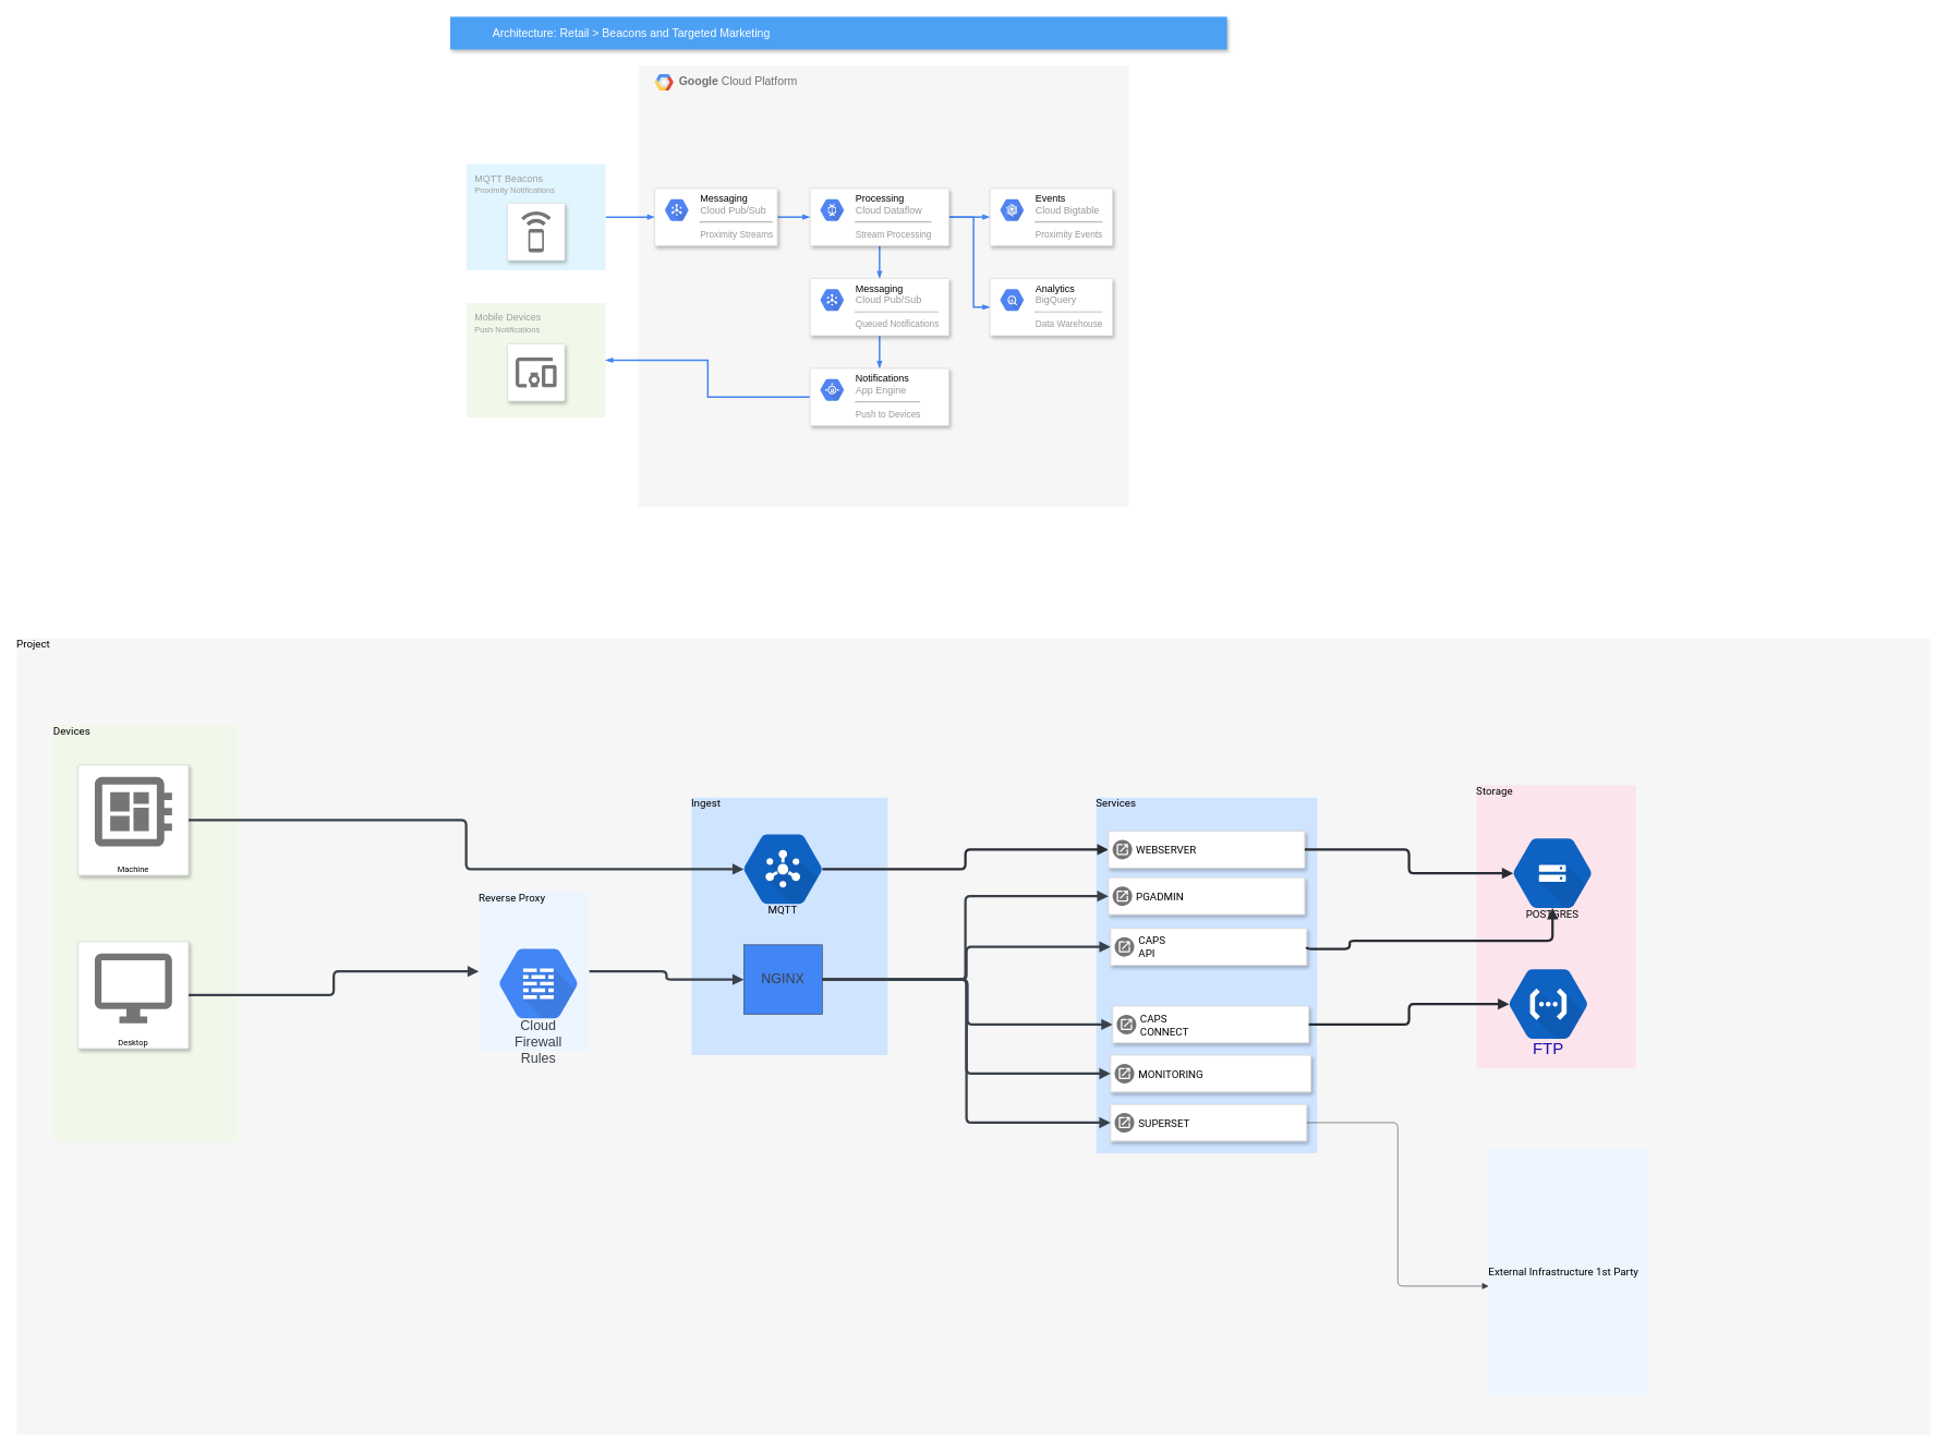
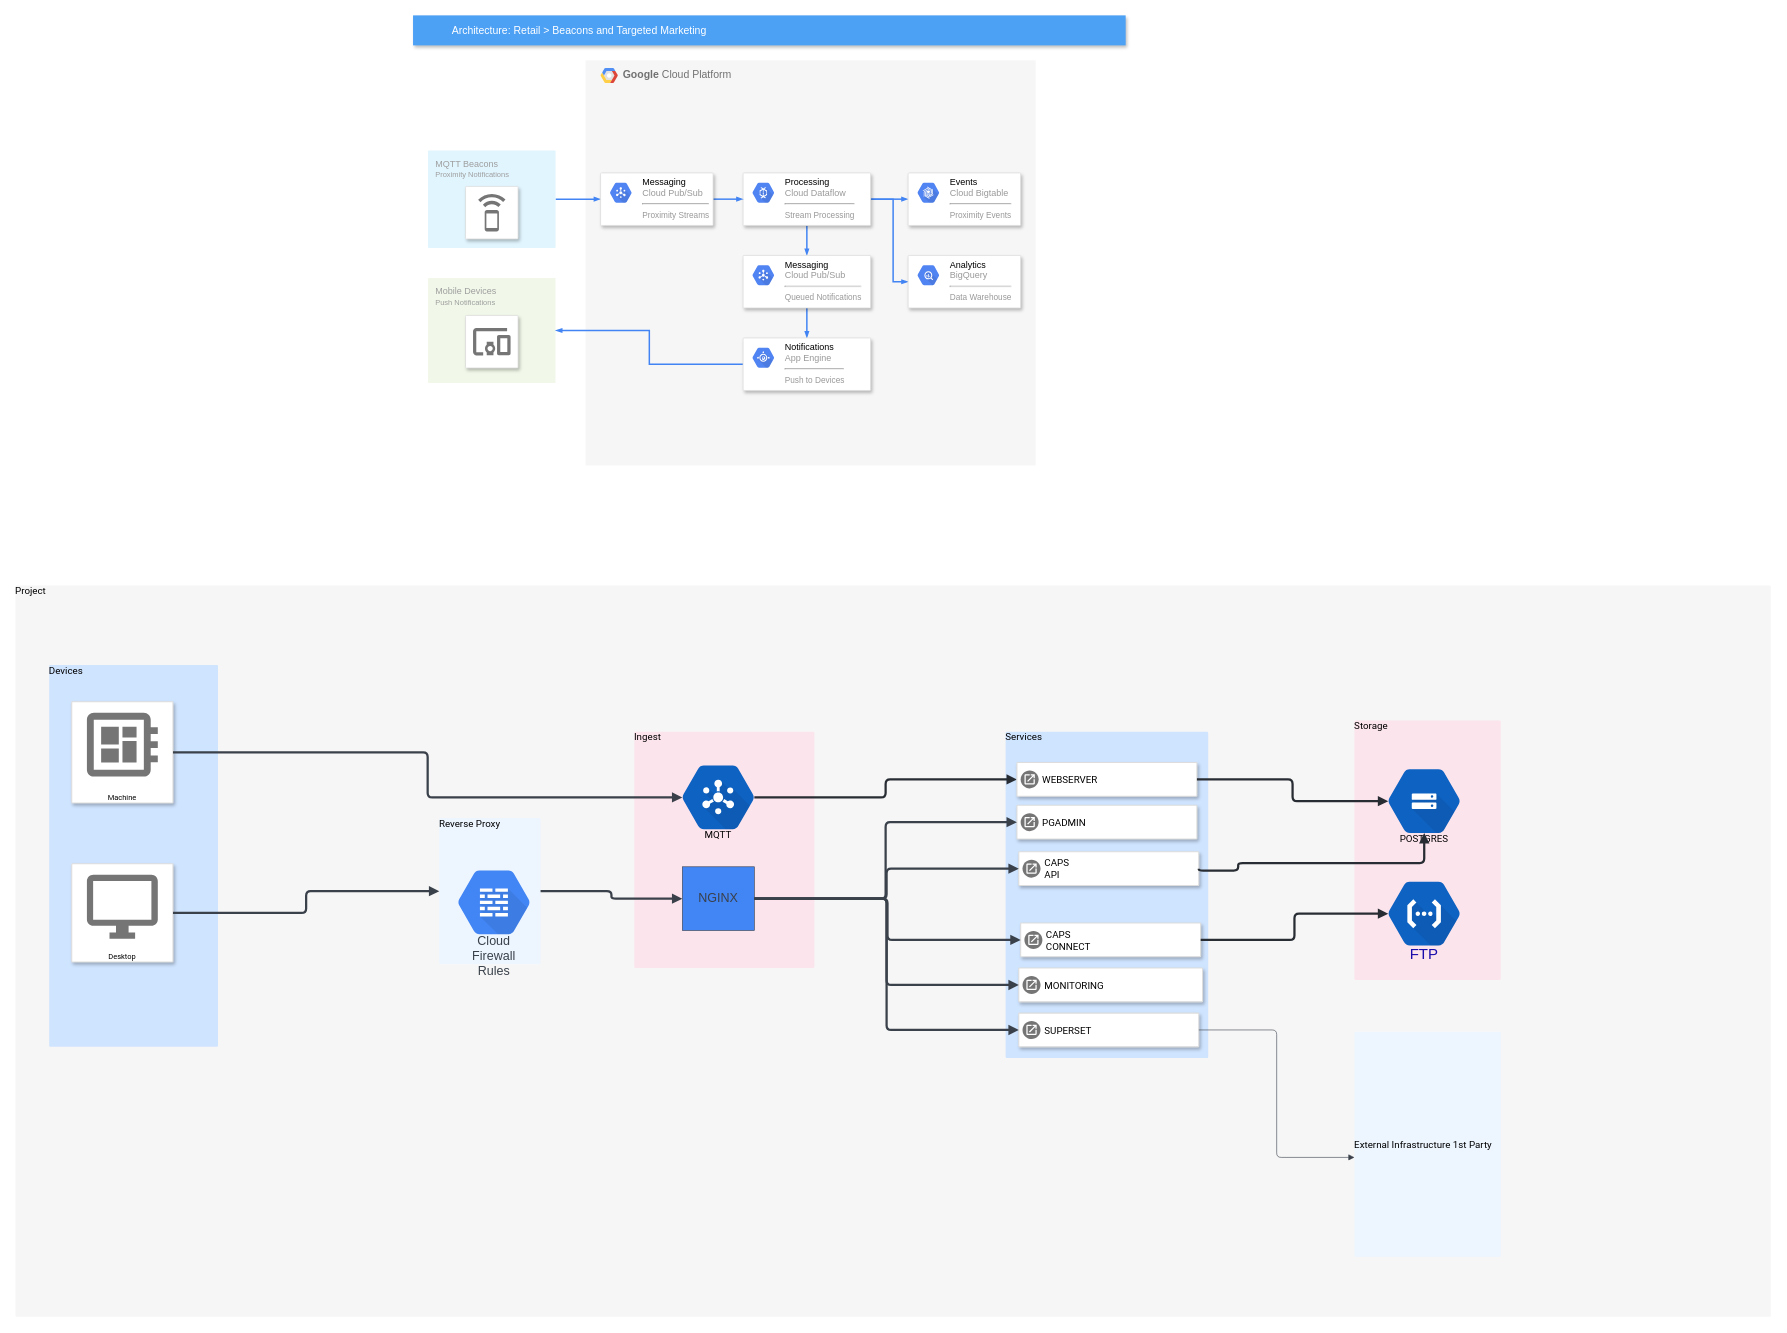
- <mxCell id="43" value="Ingest" style="html=1;overflow=block;blockSpacing=1;whiteSpace=wrap;fontSize=13;fontFamily=Roboto;align=left;spacing=0;verticalAlign=top;strokeColor=none;rounded=1;absoluteArcSize=1;arcSize=3;fillColor=#cfe4ff;strokeWidth=0;container=1;pointerEvents=0;collapsible=0;recursiveResize=0;" vertex="1" parent="1"><mxGeometry x="845" y="975" width="240" height="315" as="geometry" /></mxCell>
+ <mxCell id="43" value="Ingest" style="html=1;overflow=block;blockSpacing=1;whiteSpace=wrap;fontSize=13;fontFamily=Roboto;align=left;spacing=0;verticalAlign=top;strokeColor=none;rounded=1;absoluteArcSize=1;arcSize=3;fillColor=#FCE4EC;strokeWidth=0;container=1;pointerEvents=0;collapsible=0;recursiveResize=0;" vertex="1" parent="1"><mxGeometry x="845" y="975" width="240" height="315" as="geometry" /></mxCell>
- <mxCell id="44" value="Devices" style="html=1;overflow=block;blockSpacing=1;whiteSpace=wrap;fontSize=13;fontFamily=Roboto;align=left;spacing=0;verticalAlign=top;strokeColor=none;rounded=1;absoluteArcSize=1;arcSize=3;fillColor=#F1F8E9;strokeWidth=0;container=1;pointerEvents=0;collapsible=0;recursiveResize=0;" vertex="1" parent="1"><mxGeometry x="65" y="886" width="225" height="509" as="geometry" /></mxCell>
+ <mxCell id="44" value="Devices" style="html=1;overflow=block;blockSpacing=1;whiteSpace=wrap;fontSize=13;fontFamily=Roboto;align=left;spacing=0;verticalAlign=top;strokeColor=none;rounded=1;absoluteArcSize=1;arcSize=3;fillColor=#cfe4ff;strokeWidth=0;container=1;pointerEvents=0;collapsible=0;recursiveResize=0;" vertex="1" parent="1"><mxGeometry x="65" y="886" width="225" height="509" as="geometry" /></mxCell>
- <mxCell id="51" value="FTP" style="overflow=block;blockSpacing=1;whiteSpace=wrap;html=1;verticalLabelPosition=bottom;verticalAlign=top;shape=mxgraph.gcp2.cloud_functions;fontSize=20;fontColor=#1a0dab;spacing=0;fillOpacity=100;fillColor=#0E62C2;strokeWidth=1.5;strokeColor=none;" vertex="1" parent="1"><mxGeometry x="1845" y="1185" width="96" height="85" as="geometry" /></mxCell>
+ <mxCell id="51" value="FTP" style="overflow=block;blockSpacing=1;whiteSpace=wrap;html=1;verticalLabelPosition=bottom;verticalAlign=top;shape=mxgraph.gcp2.cloud_functions;fontSize=20;fontColor=#1a0dab;spacing=0;fillOpacity=100;fillColor=#0E62C2;strokeWidth=1.5;strokeColor=none;" vertex="1" parent="1"><mxGeometry x="1850" y="1175" width="96" height="85" as="geometry" /></mxCell>
- <mxCell id="46" value="External Infrastructure 1st Party" style="html=1;overflow=block;blockSpacing=1;whiteSpace=wrap;fontSize=13;fontFamily=Roboto;align=left;spacing=0;strokeColor=none;fillOpacity=100;rounded=1;absoluteArcSize=1;arcSize=3;fillColor=#edf5ff;strokeWidth=0;container=1;pointerEvents=0;collapsible=0;recursiveResize=0;" vertex="1" parent="1"><mxGeometry x="1820" y="1405" width="195" height="300" as="geometry" /></mxCell>
+ <mxCell id="46" value="External Infrastructure 1st Party" style="html=1;overflow=block;blockSpacing=1;whiteSpace=wrap;fontSize=13;fontFamily=Roboto;align=left;spacing=0;strokeColor=none;fillOpacity=100;rounded=1;absoluteArcSize=1;arcSize=3;fillColor=#edf5ff;strokeWidth=0;container=1;pointerEvents=0;collapsible=0;recursiveResize=0;" vertex="1" parent="1"><mxGeometry x="1805" y="1375" width="195" height="300" as="geometry" /></mxCell>
